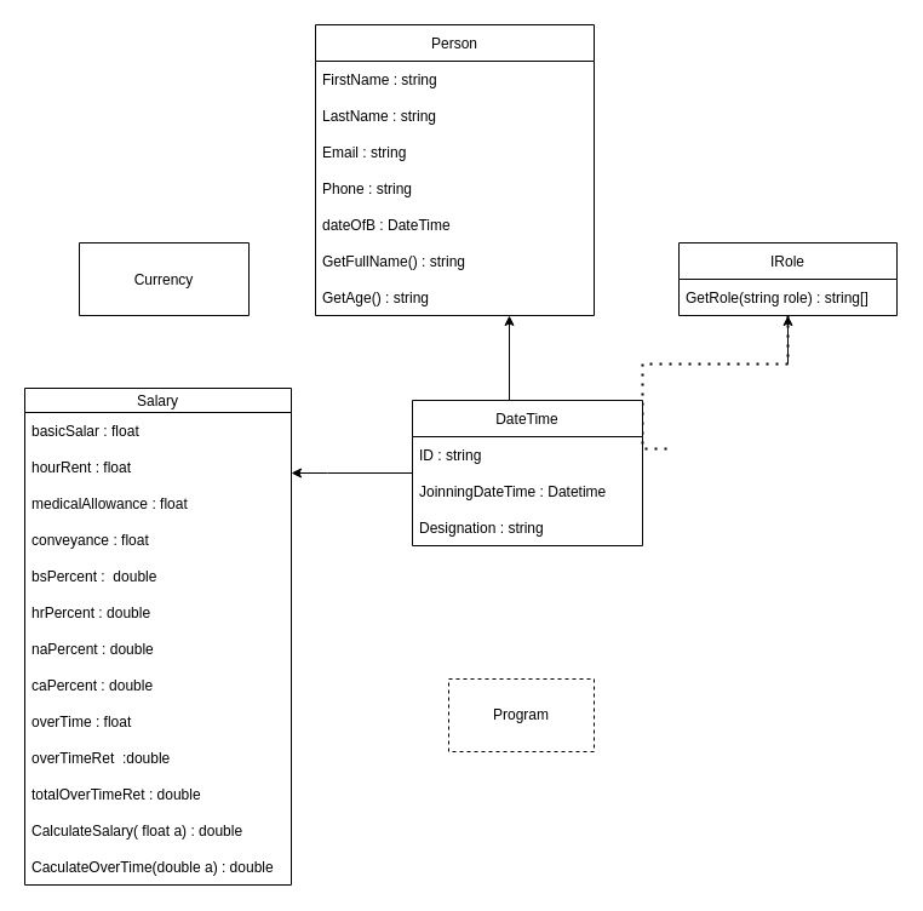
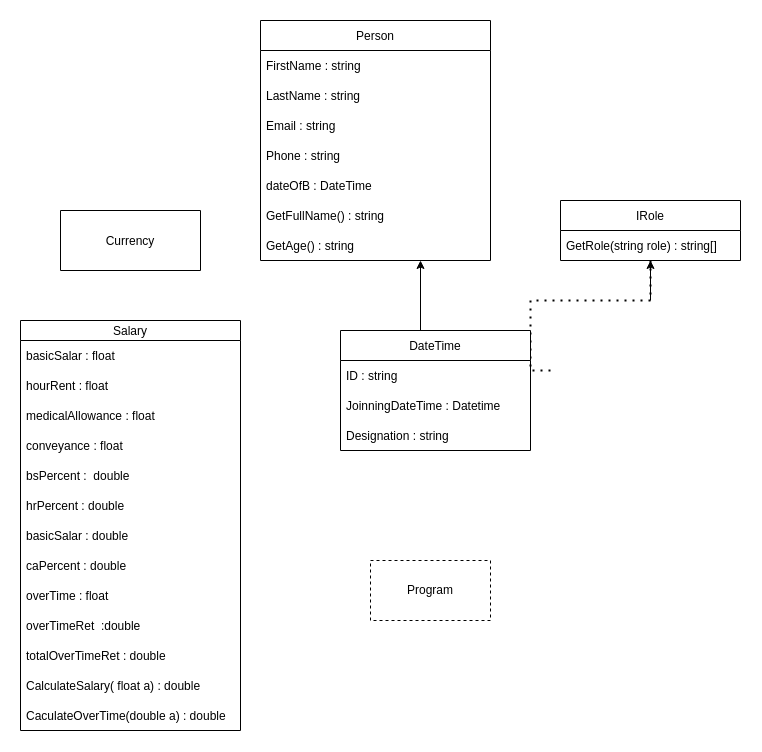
- <mxCell id="36" value="Currency" style="swimlane;fontStyle=0;childLayout=stackLayout;horizontal=1;startSize=60;horizontalStack=0;resizeParent=1;resizeParentMax=0;resizeLast=0;collapsible=1;marginBottom=0;" vertex="1" parent="1"><mxGeometry x="65" y="200" width="140" height="60" as="geometry" /></mxCell>
+ <mxCell id="36" value="Currency" style="swimlane;fontStyle=0;childLayout=stackLayout;horizontal=1;startSize=60;horizontalStack=0;resizeParent=1;resizeParentMax=0;resizeLast=0;collapsible=1;marginBottom=0;" vertex="1" parent="1"><mxGeometry x="60" y="210" width="140" height="60" as="geometry" /></mxCell>
- <mxCell id="3" style="edgeStyle=orthogonalEdgeStyle;rounded=0;orthogonalLoop=1;jettySize=auto;html=1;" parent="1" source="18" target="22" edge="1"><mxGeometry relative="1" as="geometry"><mxPoint x="360" y="370" as="sourcePoint" /><mxPoint x="260" y="370" as="targetPoint" /><Array as="points"><mxPoint x="270" y="390" /><mxPoint x="270" y="390" /></Array></mxGeometry></mxCell>
- <mxCell id="29" value="naPercent : double" style="text;strokeColor=none;fillColor=none;align=left;verticalAlign=middle;spacingLeft=4;spacingRight=4;overflow=hidden;points=[[0,0.5],[1,0.5]];portConstraint=eastwest;rotatable=0;" vertex="1" parent="22"><mxGeometry y="200" width="220" height="30" as="geometry" /></mxCell>
+ <mxCell id="29" value="basicSalar : double" style="text;strokeColor=none;fillColor=none;align=left;verticalAlign=middle;spacingLeft=4;spacingRight=4;overflow=hidden;points=[[0,0.5],[1,0.5]];portConstraint=eastwest;rotatable=0;" vertex="1" parent="22"><mxGeometry y="200" width="220" height="30" as="geometry" /></mxCell>
